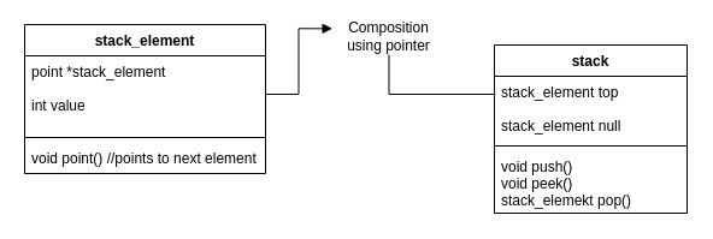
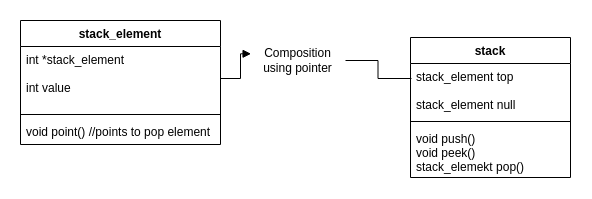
- <mxCell id="11" value="Composition using pointer" style="text;html=1;strokeColor=none;fillColor=none;align=center;verticalAlign=middle;whiteSpace=wrap;rounded=0;" vertex="1" parent="1"><mxGeometry x="275" y="15" width="95" height="30" as="geometry" /></mxCell>
+ <mxCell id="11" value="Composition using pointer" style="text;html=1;strokeColor=none;fillColor=none;align=center;verticalAlign=middle;whiteSpace=wrap;rounded=0;" vertex="1" parent="1"><mxGeometry x="250" y="45" width="95" height="30" as="geometry" /></mxCell>
- <mxCell id="3" value="point *stack_element&#10;&#10;int value" style="text;strokeColor=none;fillColor=none;align=left;verticalAlign=top;spacingLeft=4;spacingRight=4;overflow=hidden;rotatable=0;points=[[0,0.5],[1,0.5]];portConstraint=eastwest;" vertex="1" parent="2"><mxGeometry y="26" width="200" height="64" as="geometry" /></mxCell>
+ <mxCell id="3" value="int *stack_element&#10;&#10;int value" style="text;strokeColor=none;fillColor=none;align=left;verticalAlign=top;spacingLeft=4;spacingRight=4;overflow=hidden;rotatable=0;points=[[0,0.5],[1,0.5]];portConstraint=eastwest;" vertex="1" parent="2"><mxGeometry y="26" width="200" height="64" as="geometry" /></mxCell>
- <mxCell id="5" value="void point() //points to next element" style="text;strokeColor=none;fillColor=none;align=left;verticalAlign=top;spacingLeft=4;spacingRight=4;overflow=hidden;rotatable=0;points=[[0,0.5],[1,0.5]];portConstraint=eastwest;" vertex="1" parent="2"><mxGeometry y="98" width="200" height="26" as="geometry" /></mxCell>
+ <mxCell id="5" value="void point() //points to pop element" style="text;strokeColor=none;fillColor=none;align=left;verticalAlign=top;spacingLeft=4;spacingRight=4;overflow=hidden;rotatable=0;points=[[0,0.5],[1,0.5]];portConstraint=eastwest;" vertex="1" parent="2"><mxGeometry y="98" width="200" height="26" as="geometry" /></mxCell>
